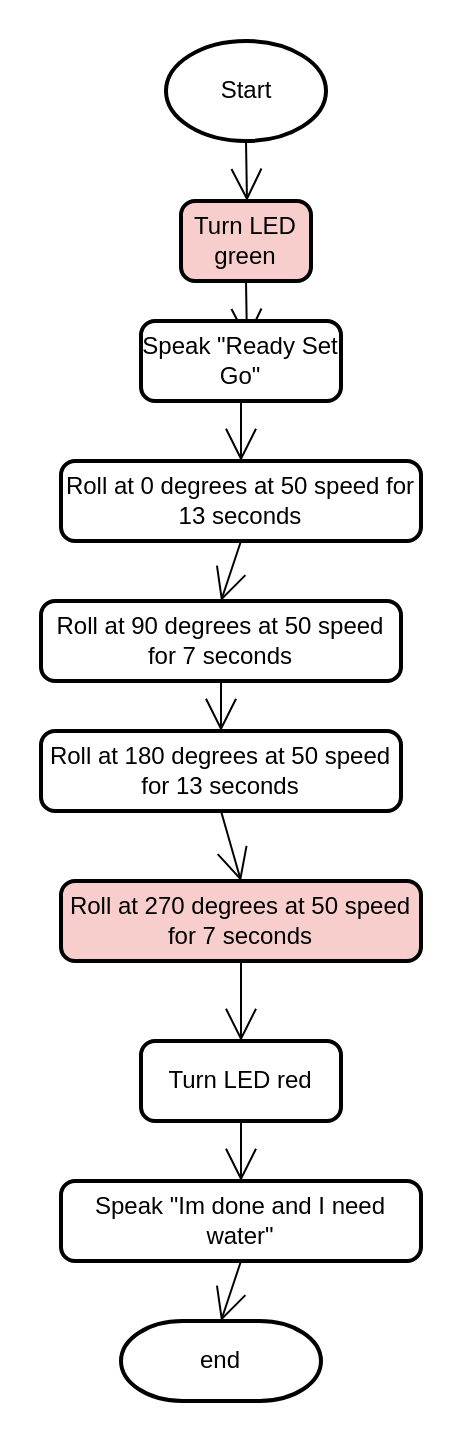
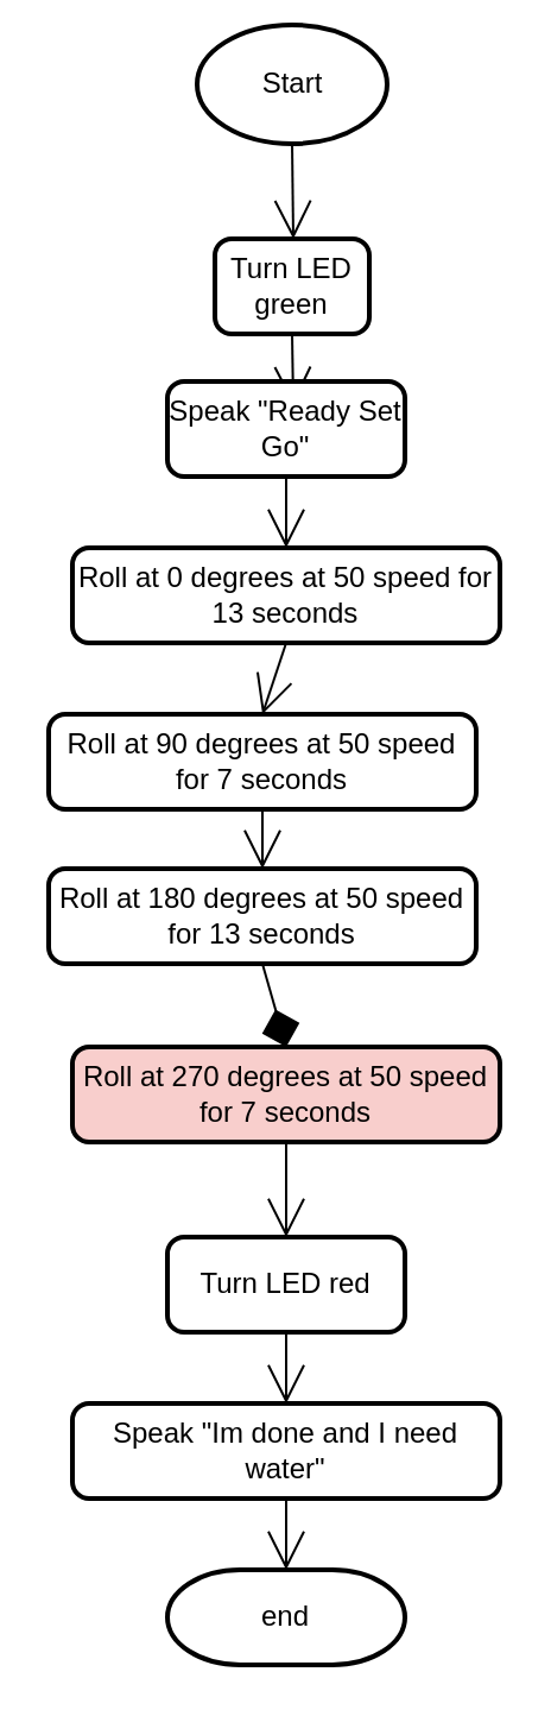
- <mxCell id="2" value="Start" style="strokeWidth=2;html=1;shape=mxgraph.flowchart.start_1;whiteSpace=wrap;hachureGap=4;pointerEvents=0;" vertex="1" parent="1"><mxGeometry x="82.5" y="20" width="80" height="50" as="geometry" /></mxCell>
+ <mxCell id="2" value="Start" style="strokeWidth=2;html=1;shape=mxgraph.flowchart.start_1;whiteSpace=wrap;hachureGap=4;pointerEvents=0;" vertex="1" parent="1"><mxGeometry x="82.5" y="10" width="80" height="50" as="geometry" /></mxCell>
- <mxCell id="3" value="Turn LED green" style="rounded=1;whiteSpace=wrap;html=1;absoluteArcSize=1;arcSize=14;strokeWidth=2;hachureGap=4;pointerEvents=0;fillColor=#f8cecc;" vertex="1" parent="1"><mxGeometry x="90" y="100" width="65" height="40" as="geometry" /></mxCell>
+ <mxCell id="3" value="Turn LED green" style="rounded=1;whiteSpace=wrap;html=1;absoluteArcSize=1;arcSize=14;strokeWidth=2;hachureGap=4;pointerEvents=0;" vertex="1" parent="1"><mxGeometry x="90" y="100" width="65" height="40" as="geometry" /></mxCell>
- <mxCell id="12" style="edgeStyle=none;curved=1;rounded=0;orthogonalLoop=1;jettySize=auto;html=1;exitX=0.5;exitY=1;exitDx=0;exitDy=0;entryX=0.5;entryY=0;entryDx=0;entryDy=0;endArrow=open;startSize=14;endSize=14;sourcePerimeterSpacing=8;targetPerimeterSpacing=8;" edge="1" parent="1" source="13" target="15"><mxGeometry relative="1" as="geometry" /></mxCell>
+ <mxCell id="12" style="edgeStyle=none;curved=1;rounded=0;orthogonalLoop=1;jettySize=auto;html=1;exitX=0.5;exitY=1;exitDx=0;exitDy=0;entryX=0.5;entryY=0;entryDx=0;entryDy=0;endArrow=diamond;startSize=14;endSize=14;sourcePerimeterSpacing=8;targetPerimeterSpacing=8;" edge="1" parent="1" source="13" target="15"><mxGeometry relative="1" as="geometry" /></mxCell>
- <mxCell id="20" value="end" style="strokeWidth=2;html=1;shape=mxgraph.flowchart.terminator;whiteSpace=wrap;hachureGap=4;pointerEvents=0;" vertex="1" parent="1"><mxGeometry x="60" y="660" width="100" height="40" as="geometry" /></mxCell>
+ <mxCell id="20" value="end" style="strokeWidth=2;html=1;shape=mxgraph.flowchart.terminator;whiteSpace=wrap;hachureGap=4;pointerEvents=0;" vertex="1" parent="1"><mxGeometry x="70" y="660" width="100" height="40" as="geometry" /></mxCell>
